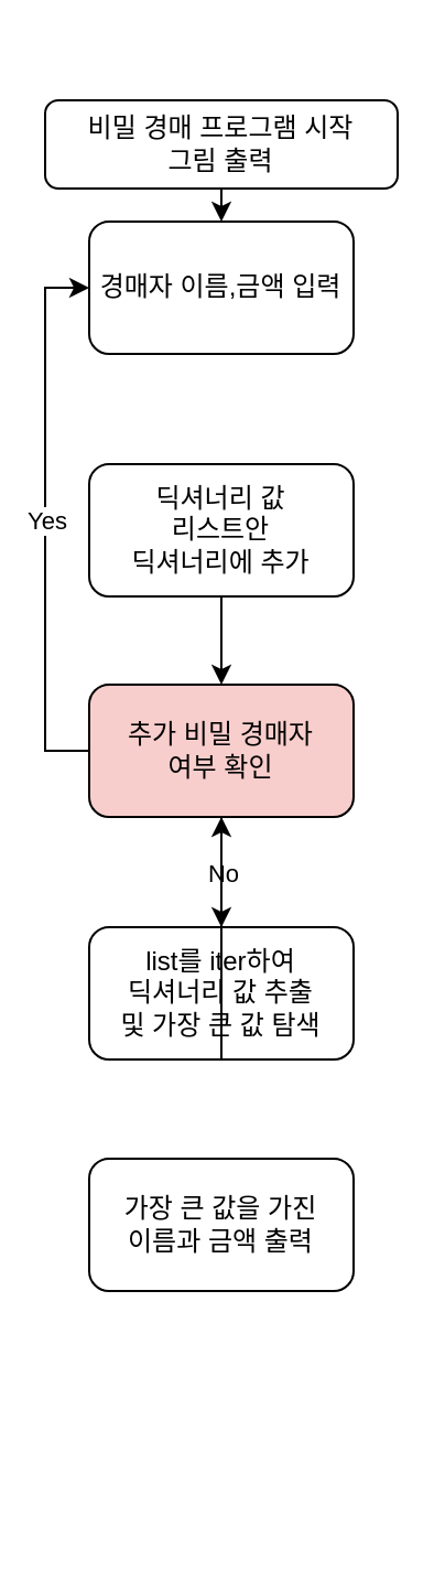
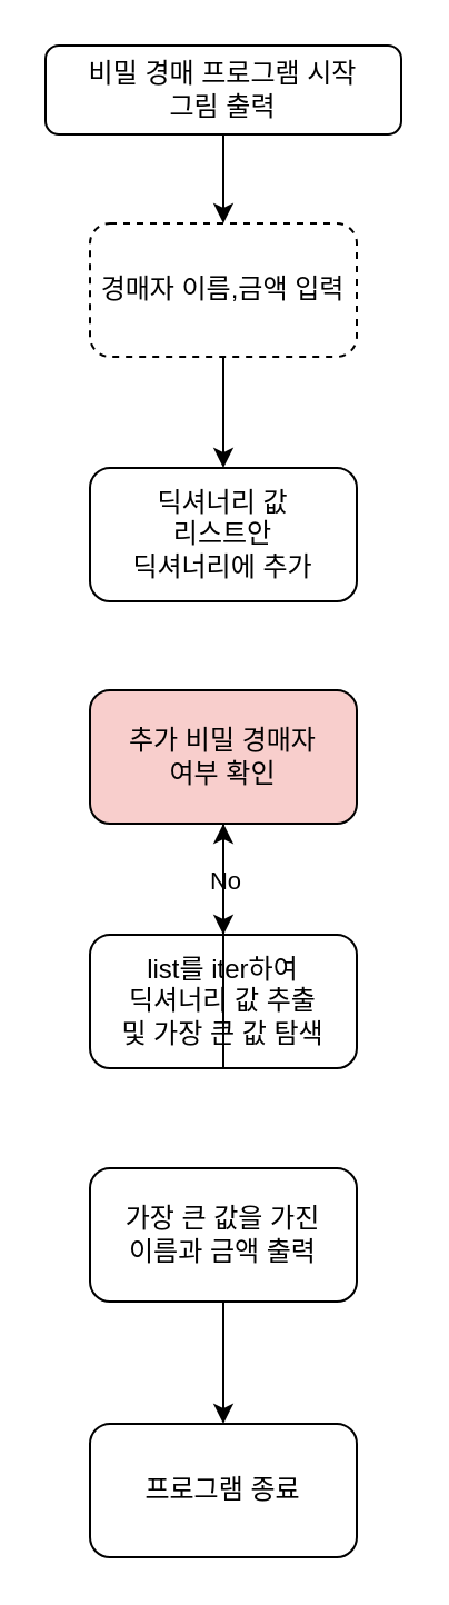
- <mxCell id="2" value="비밀 경매 프로그램 시작&lt;br&gt;그림 출력" style="rounded=1;whiteSpace=wrap;html=1;fontSize=12;glass=0;strokeWidth=1;shadow=0;" parent="1" vertex="1"><mxGeometry x="20" y="45" width="160" height="40" as="geometry" /></mxCell>
+ <mxCell id="2" value="비밀 경매 프로그램 시작&lt;br&gt;그림 출력" style="rounded=1;whiteSpace=wrap;html=1;fontSize=12;glass=0;strokeWidth=1;shadow=0;" parent="1" vertex="1"><mxGeometry x="20" y="20" width="160" height="40" as="geometry" /></mxCell>
- <mxCell id="3" value="경매자 이름,금액 입력" style="rounded=1;whiteSpace=wrap;html=1;" vertex="1" parent="1"><mxGeometry x="40" y="100" width="120" height="60" as="geometry" /></mxCell>
+ <mxCell id="3" value="경매자 이름,금액 입력" style="rounded=1;whiteSpace=wrap;html=1;dashed=1;" vertex="1" parent="1"><mxGeometry x="40" y="100" width="120" height="60" as="geometry" /></mxCell>
+ <mxCell id="9" value="" style="endArrow=classic;html=1;rounded=0;exitX=0.5;exitY=1;exitDx=0;exitDy=0;entryX=0.5;entryY=0;entryDx=0;entryDy=0;" edge="1" parent="1" source="3" target="7"><mxGeometry width="50" height="50" relative="1" as="geometry"><mxPoint x="170" y="190" as="sourcePoint" /><mxPoint x="220" y="140" as="targetPoint" /></mxGeometry></mxCell>
- <mxCell id="5" value="" style="endArrow=classic;html=1;rounded=0;exitX=0;exitY=0.5;exitDx=0;exitDy=0;entryX=0;entryY=0.5;entryDx=0;entryDy=0;" edge="1" parent="1" source="4" target="3"><mxGeometry relative="1" as="geometry"><mxPoint x="-100" y="160" as="sourcePoint" /><mxPoint x="0" y="160" as="targetPoint" /><Array as="points"><mxPoint x="20" y="340" /><mxPoint x="20" y="230" /><mxPoint x="20" y="130" /></Array></mxGeometry></mxCell>
- <mxCell id="6" value="Yes" style="edgeLabel;resizable=0;html=1;align=center;verticalAlign=middle;" connectable="0" vertex="1" parent="5"><mxGeometry relative="1" as="geometry" /></mxCell>
- <mxCell id="10" value="" style="endArrow=classic;html=1;rounded=0;exitX=0.5;exitY=1;exitDx=0;exitDy=0;entryX=0.5;entryY=0;entryDx=0;entryDy=0;" edge="1" parent="1" source="7" target="4"><mxGeometry width="50" height="50" relative="1" as="geometry"><mxPoint x="240" y="530" as="sourcePoint" /><mxPoint x="290" y="480" as="targetPoint" /></mxGeometry></mxCell>
+ <mxCell id="17" value="" style="endArrow=classic;html=1;rounded=0;exitX=0.5;exitY=1;exitDx=0;exitDy=0;entryX=0.5;entryY=0;entryDx=0;entryDy=0;" edge="1" parent="1" source="14" target="15"><mxGeometry width="50" height="50" relative="1" as="geometry"><mxPoint x="240" y="530" as="sourcePoint" /><mxPoint x="290" y="480" as="targetPoint" /></mxGeometry></mxCell>
+ <mxCell id="15" value="프로그램 종료" style="rounded=1;whiteSpace=wrap;html=1;" vertex="1" parent="1"><mxGeometry x="40" y="640" width="120" height="60" as="geometry" /></mxCell>
